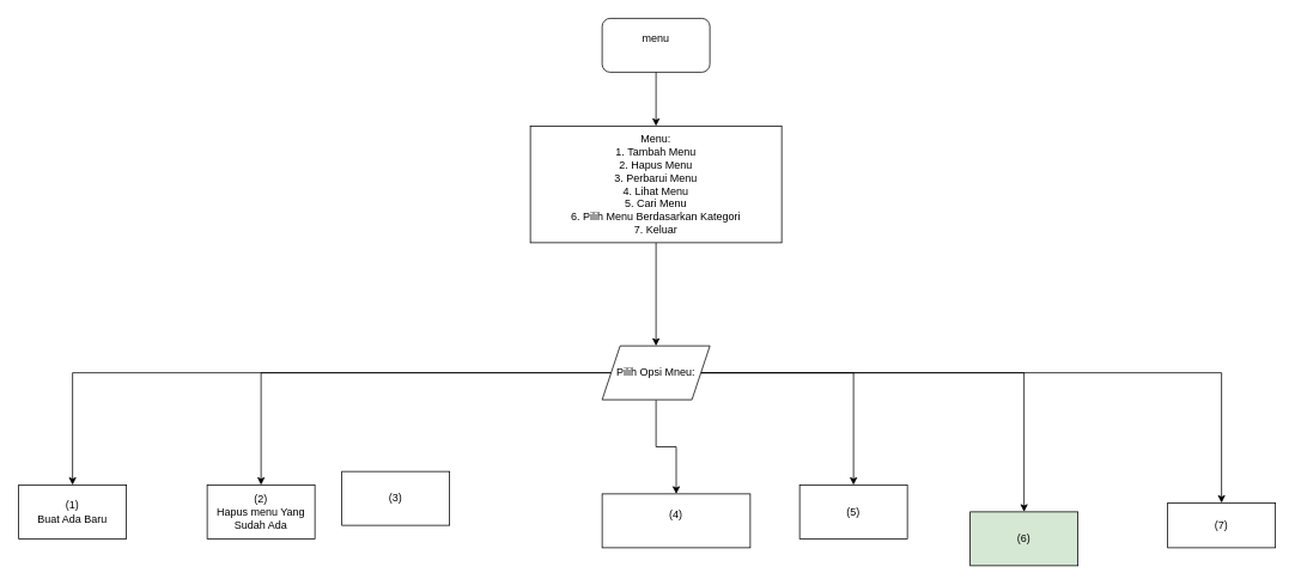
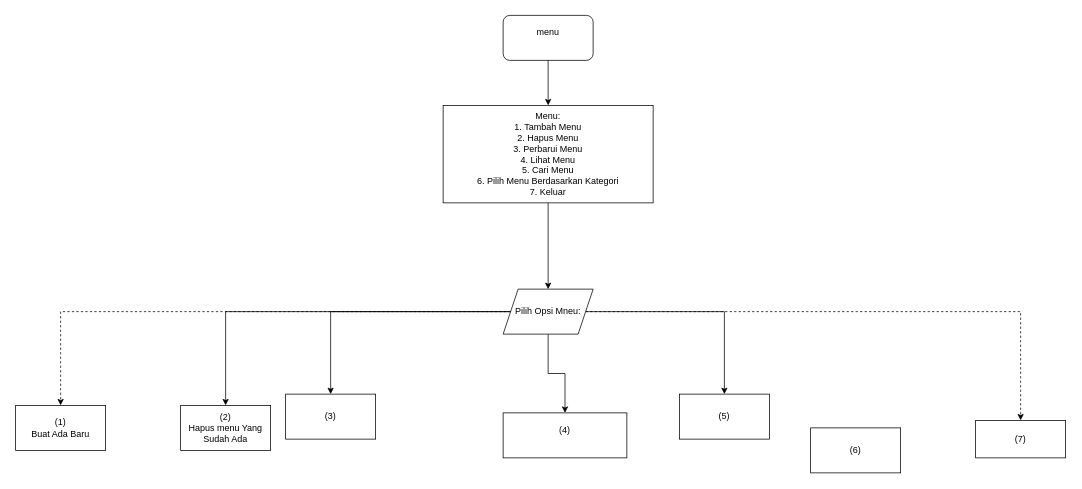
- <mxCell id="6" value="" style="edgeStyle=orthogonalEdgeStyle;rounded=0;orthogonalLoop=1;jettySize=auto;html=1;" edge="1" parent="1" source="13" target="14"><mxGeometry relative="1" as="geometry" /></mxCell>
+ <mxCell id="6" value="" style="edgeStyle=orthogonalEdgeStyle;rounded=0;orthogonalLoop=1;jettySize=auto;html=1;dashed=1;" edge="1" parent="1" source="13" target="14"><mxGeometry relative="1" as="geometry" /></mxCell>
- <mxCell id="12" value="" style="edgeStyle=orthogonalEdgeStyle;rounded=0;orthogonalLoop=1;jettySize=auto;html=1;" edge="1" parent="1" source="13" target="20"><mxGeometry relative="1" as="geometry" /></mxCell>
+ <mxCell id="12" value="" style="edgeStyle=orthogonalEdgeStyle;rounded=0;orthogonalLoop=1;jettySize=auto;html=1;dashed=1;" edge="1" parent="1" source="13" target="20"><mxGeometry relative="1" as="geometry" /></mxCell>
+ <mxCell id="9" value="" style="edgeStyle=orthogonalEdgeStyle;rounded=0;orthogonalLoop=1;jettySize=auto;html=1;" edge="1" parent="1" source="13" target="17"><mxGeometry relative="1" as="geometry" /></mxCell>
- <mxCell id="11" value="" style="edgeStyle=orthogonalEdgeStyle;rounded=0;orthogonalLoop=1;jettySize=auto;html=1;" edge="1" parent="1" source="13" target="19"><mxGeometry relative="1" as="geometry" /></mxCell>
- <mxCell id="15" value="(2)&lt;div&gt;Hapus menu Yang Sudah Ada&lt;/div&gt;" style="rounded=0;whiteSpace=wrap;html=1;" vertex="1" parent="1"><mxGeometry x="230" y="540" width="120" height="60" as="geometry" /></mxCell>
+ <mxCell id="15" value="(2)&lt;div&gt;Hapus menu Yang Sudah Ada&lt;/div&gt;" style="rounded=0;whiteSpace=wrap;html=1;" vertex="1" parent="1"><mxGeometry x="240" y="540" width="120" height="60" as="geometry" /></mxCell>
- <mxCell id="16" value="(5)" style="rounded=0;whiteSpace=wrap;html=1;" vertex="1" parent="1"><mxGeometry x="890" y="540" width="120" height="60" as="geometry" /></mxCell>
+ <mxCell id="16" value="(5)" style="rounded=0;whiteSpace=wrap;html=1;" vertex="1" parent="1"><mxGeometry x="905" y="525" width="120" height="60" as="geometry" /></mxCell>
- <mxCell id="19" value="(6)" style="whiteSpace=wrap;html=1;rounded=0;fillColor=#d5e8d4;" vertex="1" parent="1"><mxGeometry x="1080" y="570" width="120" height="60" as="geometry" /></mxCell>
+ <mxCell id="19" value="(6)" style="whiteSpace=wrap;html=1;rounded=0;" vertex="1" parent="1"><mxGeometry x="1080" y="570" width="120" height="60" as="geometry" /></mxCell>
